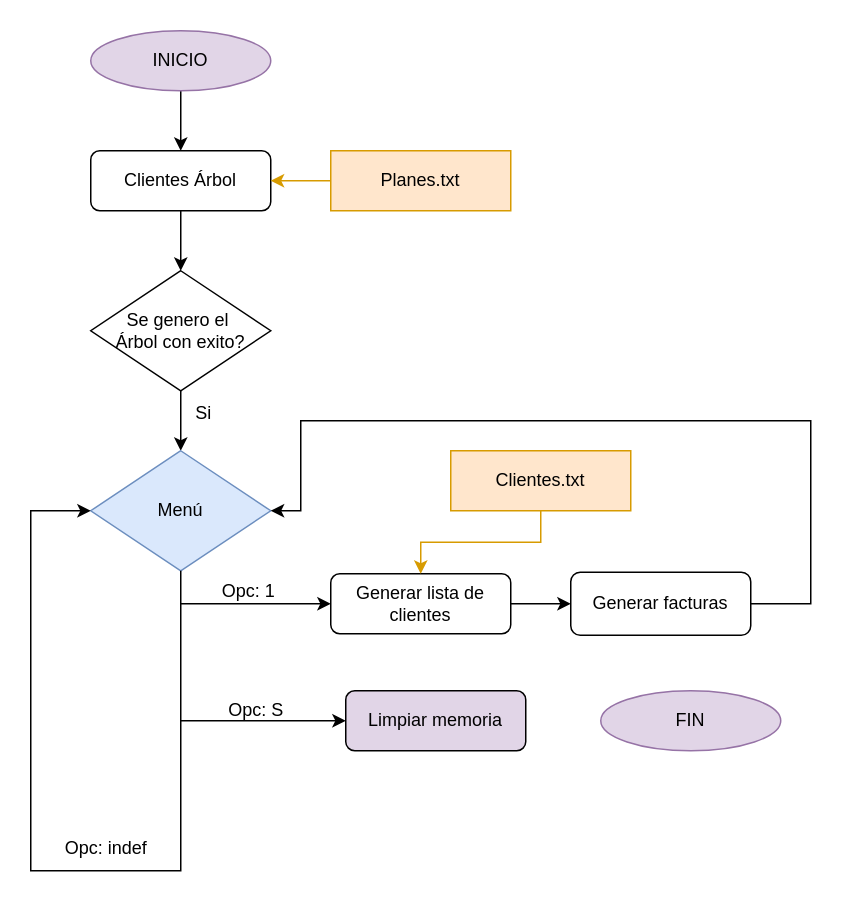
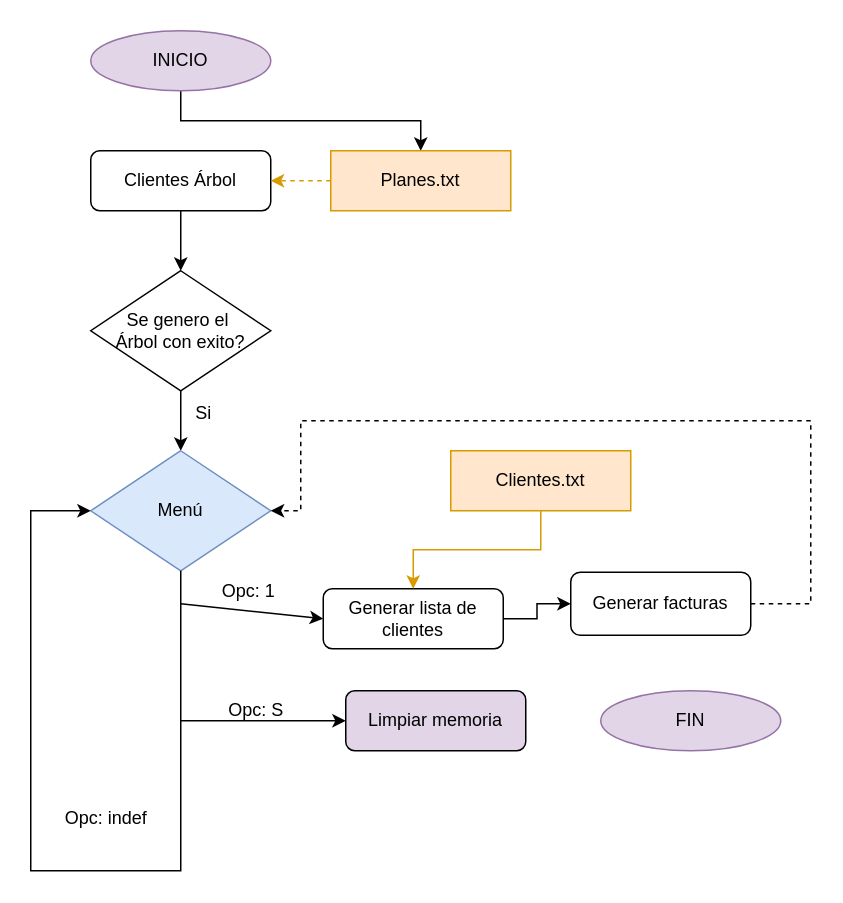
- <mxCell id="2" style="edgeStyle=orthogonalEdgeStyle;rounded=0;orthogonalLoop=1;jettySize=auto;html=1;exitX=0.5;exitY=1;exitDx=0;exitDy=0;entryX=0.5;entryY=0;entryDx=0;entryDy=0;" parent="1" source="3" target="5" edge="1"><mxGeometry relative="1" as="geometry" /></mxCell>
+ <mxCell id="2" style="edgeStyle=orthogonalEdgeStyle;rounded=0;orthogonalLoop=1;jettySize=auto;html=1;exitX=0.5;exitY=1;exitDx=0;exitDy=0;" parent="1" source="3" target="15" edge="1"><mxGeometry relative="1" as="geometry" /></mxCell>
- <mxCell id="14" style="edgeStyle=orthogonalEdgeStyle;rounded=0;orthogonalLoop=1;jettySize=auto;html=1;exitX=0;exitY=0.5;exitDx=0;exitDy=0;entryX=1;entryY=0.5;entryDx=0;entryDy=0;fillColor=#ffe6cc;strokeColor=#d79b00;" parent="1" source="15" target="5" edge="1"><mxGeometry relative="1" as="geometry" /></mxCell>
+ <mxCell id="14" style="edgeStyle=orthogonalEdgeStyle;rounded=0;orthogonalLoop=1;jettySize=auto;html=1;exitX=0;exitY=0.5;exitDx=0;exitDy=0;entryX=1;entryY=0.5;entryDx=0;entryDy=0;fillColor=#ffe6cc;strokeColor=#d79b00;dashed=1;" parent="1" source="15" target="5" edge="1"><mxGeometry relative="1" as="geometry" /></mxCell>
- <mxCell id="18" style="edgeStyle=orthogonalEdgeStyle;rounded=0;orthogonalLoop=1;jettySize=auto;html=1;exitX=1;exitY=0.5;exitDx=0;exitDy=0;entryX=1;entryY=0.5;entryDx=0;entryDy=0;" parent="1" source="19" target="11" edge="1"><mxGeometry relative="1" as="geometry"><Array as="points"><mxPoint x="540" y="402" /><mxPoint x="540" y="280" /><mxPoint x="200" y="280" /><mxPoint x="200" y="340" /></Array></mxGeometry></mxCell>
+ <mxCell id="18" style="edgeStyle=orthogonalEdgeStyle;rounded=0;orthogonalLoop=1;jettySize=auto;html=1;exitX=1;exitY=0.5;exitDx=0;exitDy=0;entryX=1;entryY=0.5;entryDx=0;entryDy=0;dashed=1;" parent="1" source="19" target="11" edge="1"><mxGeometry relative="1" as="geometry"><Array as="points"><mxPoint x="540" y="402" /><mxPoint x="540" y="280" /><mxPoint x="200" y="280" /><mxPoint x="200" y="340" /></Array></mxGeometry></mxCell>
- <mxCell id="10" value="Generar lista de clientes" style="rounded=1;whiteSpace=wrap;html=1;" parent="1" vertex="1"><mxGeometry x="220" y="382" width="120" height="40" as="geometry" /></mxCell>
+ <mxCell id="10" value="Generar lista de clientes" style="rounded=1;whiteSpace=wrap;html=1;" parent="1" vertex="1"><mxGeometry x="215" y="392" width="120" height="40" as="geometry" /></mxCell>
- <mxCell id="25" value="Opc: indef" style="text;html=1;align=center;verticalAlign=middle;resizable=0;points=[];autosize=1;strokeColor=none;fillColor=none;" parent="1" vertex="1"><mxGeometry x="30" y="550" width="80" height="30" as="geometry" /></mxCell>
+ <mxCell id="25" value="Opc: indef" style="text;html=1;align=center;verticalAlign=middle;resizable=0;points=[];autosize=1;strokeColor=none;fillColor=none;" parent="1" vertex="1"><mxGeometry x="30" y="530" width="80" height="30" as="geometry" /></mxCell>
